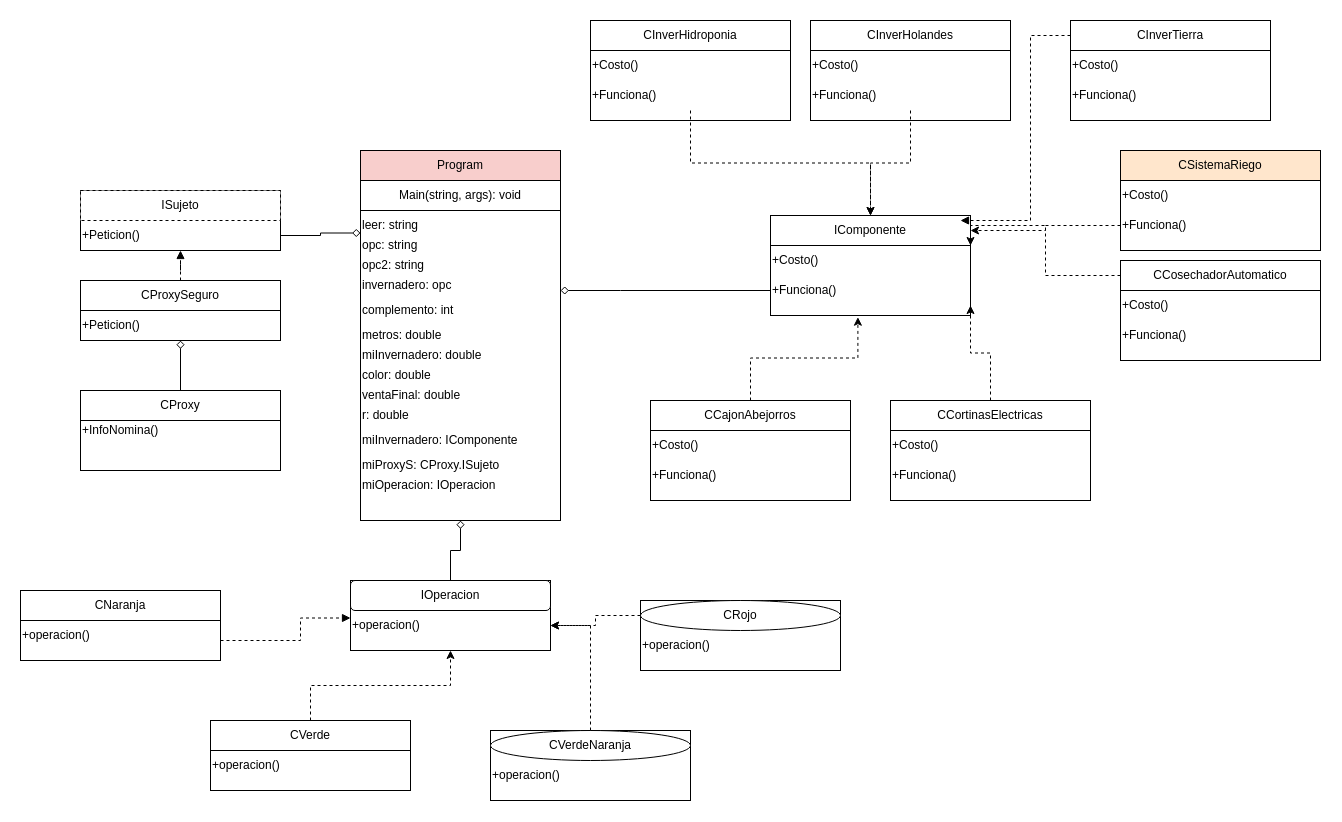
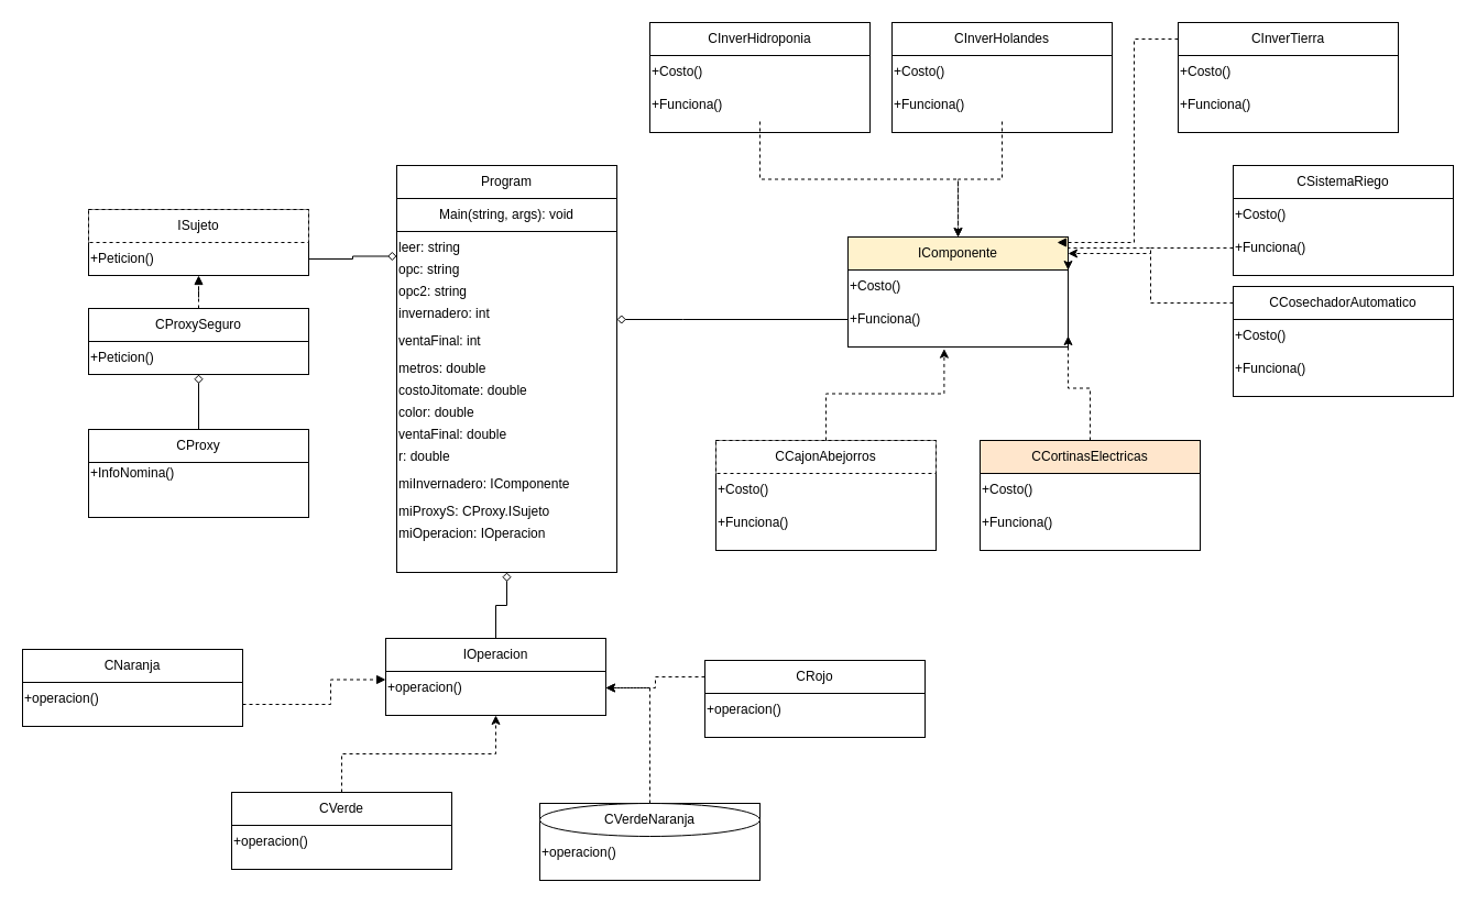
- <mxCell id="3" value="Program" style="rounded=0;whiteSpace=wrap;html=1;fillColor=#f8cecc;" parent="1" vertex="1"><mxGeometry x="360" y="150" width="200" height="30" as="geometry" /></mxCell>
+ <mxCell id="3" value="Program" style="rounded=0;whiteSpace=wrap;html=1;" parent="1" vertex="1"><mxGeometry x="360" y="150" width="200" height="30" as="geometry" /></mxCell>
- <mxCell id="60" value="CSistemaRiego" style="rounded=0;whiteSpace=wrap;html=1;fillColor=#ffe6cc;" vertex="1" parent="58"><mxGeometry width="200" height="30" as="geometry" /></mxCell>
+ <mxCell id="60" value="CSistemaRiego" style="rounded=0;whiteSpace=wrap;html=1;" vertex="1" parent="58"><mxGeometry width="200" height="30" as="geometry" /></mxCell>
- <mxCell id="18" value="IComponente" style="rounded=0;whiteSpace=wrap;html=1;" parent="1" vertex="1"><mxGeometry x="770" y="215" width="200" height="30" as="geometry" /></mxCell>
+ <mxCell id="18" value="IComponente" style="rounded=0;whiteSpace=wrap;html=1;fillColor=#fff2cc;" parent="1" vertex="1"><mxGeometry x="770" y="215" width="200" height="30" as="geometry" /></mxCell>
- <mxCell id="34" value="invernadero: opc" style="text;html=1;strokeColor=none;fillColor=none;align=left;verticalAlign=middle;whiteSpace=wrap;rounded=0;" vertex="1" parent="1"><mxGeometry x="360" y="270" width="200" height="30" as="geometry" /></mxCell>
+ <mxCell id="34" value="invernadero: int" style="text;html=1;strokeColor=none;fillColor=none;align=left;verticalAlign=middle;whiteSpace=wrap;rounded=0;" vertex="1" parent="1"><mxGeometry x="360" y="270" width="200" height="30" as="geometry" /></mxCell>
- <mxCell id="35" value="complemento: int" style="text;html=1;strokeColor=none;fillColor=none;align=left;verticalAlign=middle;whiteSpace=wrap;rounded=0;" vertex="1" parent="1"><mxGeometry x="360" y="295" width="200" height="30" as="geometry" /></mxCell>
+ <mxCell id="35" value="ventaFinal: int" style="text;html=1;strokeColor=none;fillColor=none;align=left;verticalAlign=middle;whiteSpace=wrap;rounded=0;" vertex="1" parent="1"><mxGeometry x="360" y="295" width="200" height="30" as="geometry" /></mxCell>
- <mxCell id="37" value="miInvernadero: double" style="text;html=1;strokeColor=none;fillColor=none;align=left;verticalAlign=middle;whiteSpace=wrap;rounded=0;" vertex="1" parent="1"><mxGeometry x="360" y="340" width="200" height="30" as="geometry" /></mxCell>
+ <mxCell id="37" value="costoJitomate: double" style="text;html=1;strokeColor=none;fillColor=none;align=left;verticalAlign=middle;whiteSpace=wrap;rounded=0;" vertex="1" parent="1"><mxGeometry x="360" y="340" width="200" height="30" as="geometry" /></mxCell>
- <mxCell id="75" value="CCajonAbejorros" style="rounded=0;whiteSpace=wrap;html=1;" vertex="1" parent="73"><mxGeometry width="200" height="30" as="geometry" /></mxCell>
+ <mxCell id="75" value="CCajonAbejorros" style="rounded=0;whiteSpace=wrap;html=1;dashed=1;" vertex="1" parent="73"><mxGeometry width="200" height="30" as="geometry" /></mxCell>
- <mxCell id="70" value="CCortinasElectricas" style="rounded=0;whiteSpace=wrap;html=1;" vertex="1" parent="68"><mxGeometry width="200" height="30" as="geometry" /></mxCell>
+ <mxCell id="70" value="CCortinasElectricas" style="rounded=0;whiteSpace=wrap;html=1;fillColor=#ffe6cc;" vertex="1" parent="68"><mxGeometry width="200" height="30" as="geometry" /></mxCell>
- <mxCell id="13" value="IOperacion" style="whiteSpace=wrap;html=1;rounded=1;" parent="1" vertex="1"><mxGeometry x="350" y="580" width="200" height="30" as="geometry" /></mxCell>
+ <mxCell id="13" value="IOperacion" style="rounded=0;whiteSpace=wrap;html=1;" parent="1" vertex="1"><mxGeometry x="350" y="580" width="200" height="30" as="geometry" /></mxCell>
- <mxCell id="96" value="CRojo" style="ellipse;whiteSpace=wrap;html=1;" vertex="1" parent="94"><mxGeometry width="200" height="30" as="geometry" /></mxCell>
+ <mxCell id="96" value="CRojo" style="rounded=0;whiteSpace=wrap;html=1;" vertex="1" parent="94"><mxGeometry width="200" height="30" as="geometry" /></mxCell>
